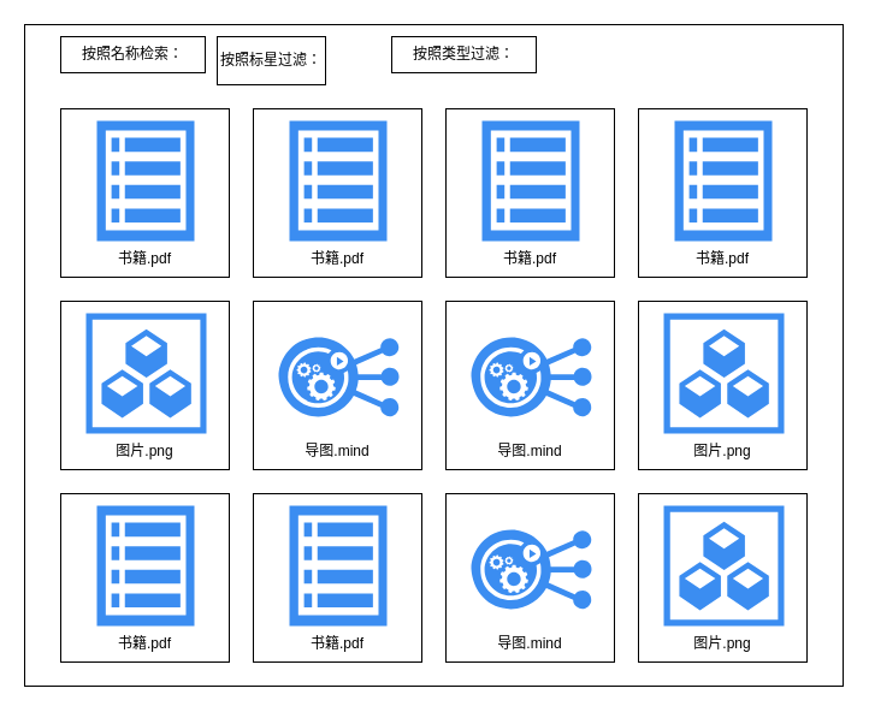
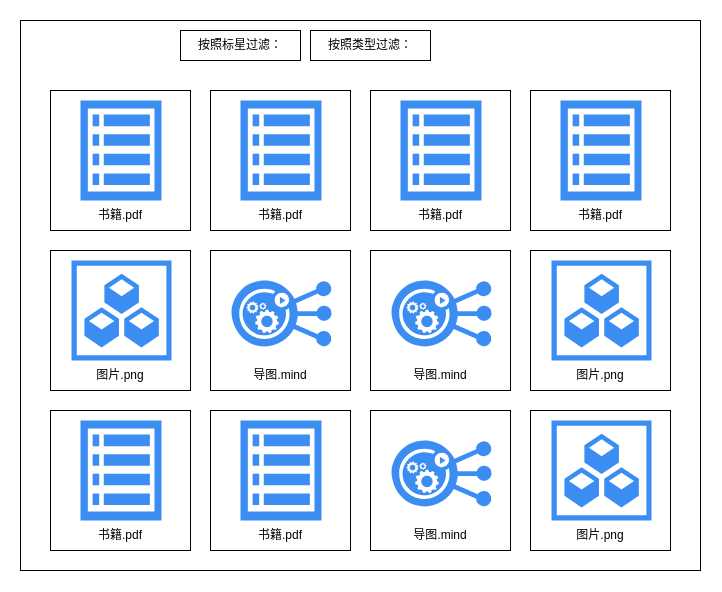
- <mxCell id="51" value="按照名称检索：" style="rounded=0;whiteSpace=wrap;html=1;" vertex="1" parent="1"><mxGeometry x="50" y="30" width="120" height="30" as="geometry" /></mxCell>
- <mxCell id="53" value="按照类型过滤：" style="rounded=0;whiteSpace=wrap;html=1;" vertex="1" parent="1"><mxGeometry x="325" y="30" width="120" height="30" as="geometry" /></mxCell>
+ <mxCell id="53" value="按照类型过滤：" style="rounded=0;whiteSpace=wrap;html=1;" vertex="1" parent="1"><mxGeometry x="310" y="30" width="120" height="30" as="geometry" /></mxCell>
- <mxCell id="52" value="按照标星过滤：" style="rounded=0;whiteSpace=wrap;html=1;" vertex="1" parent="1"><mxGeometry x="180" y="30" width="90" height="40" as="geometry" /></mxCell>
+ <mxCell id="52" value="按照标星过滤：" style="rounded=0;whiteSpace=wrap;html=1;" vertex="1" parent="1"><mxGeometry x="180" y="30" width="120" height="30" as="geometry" /></mxCell>
